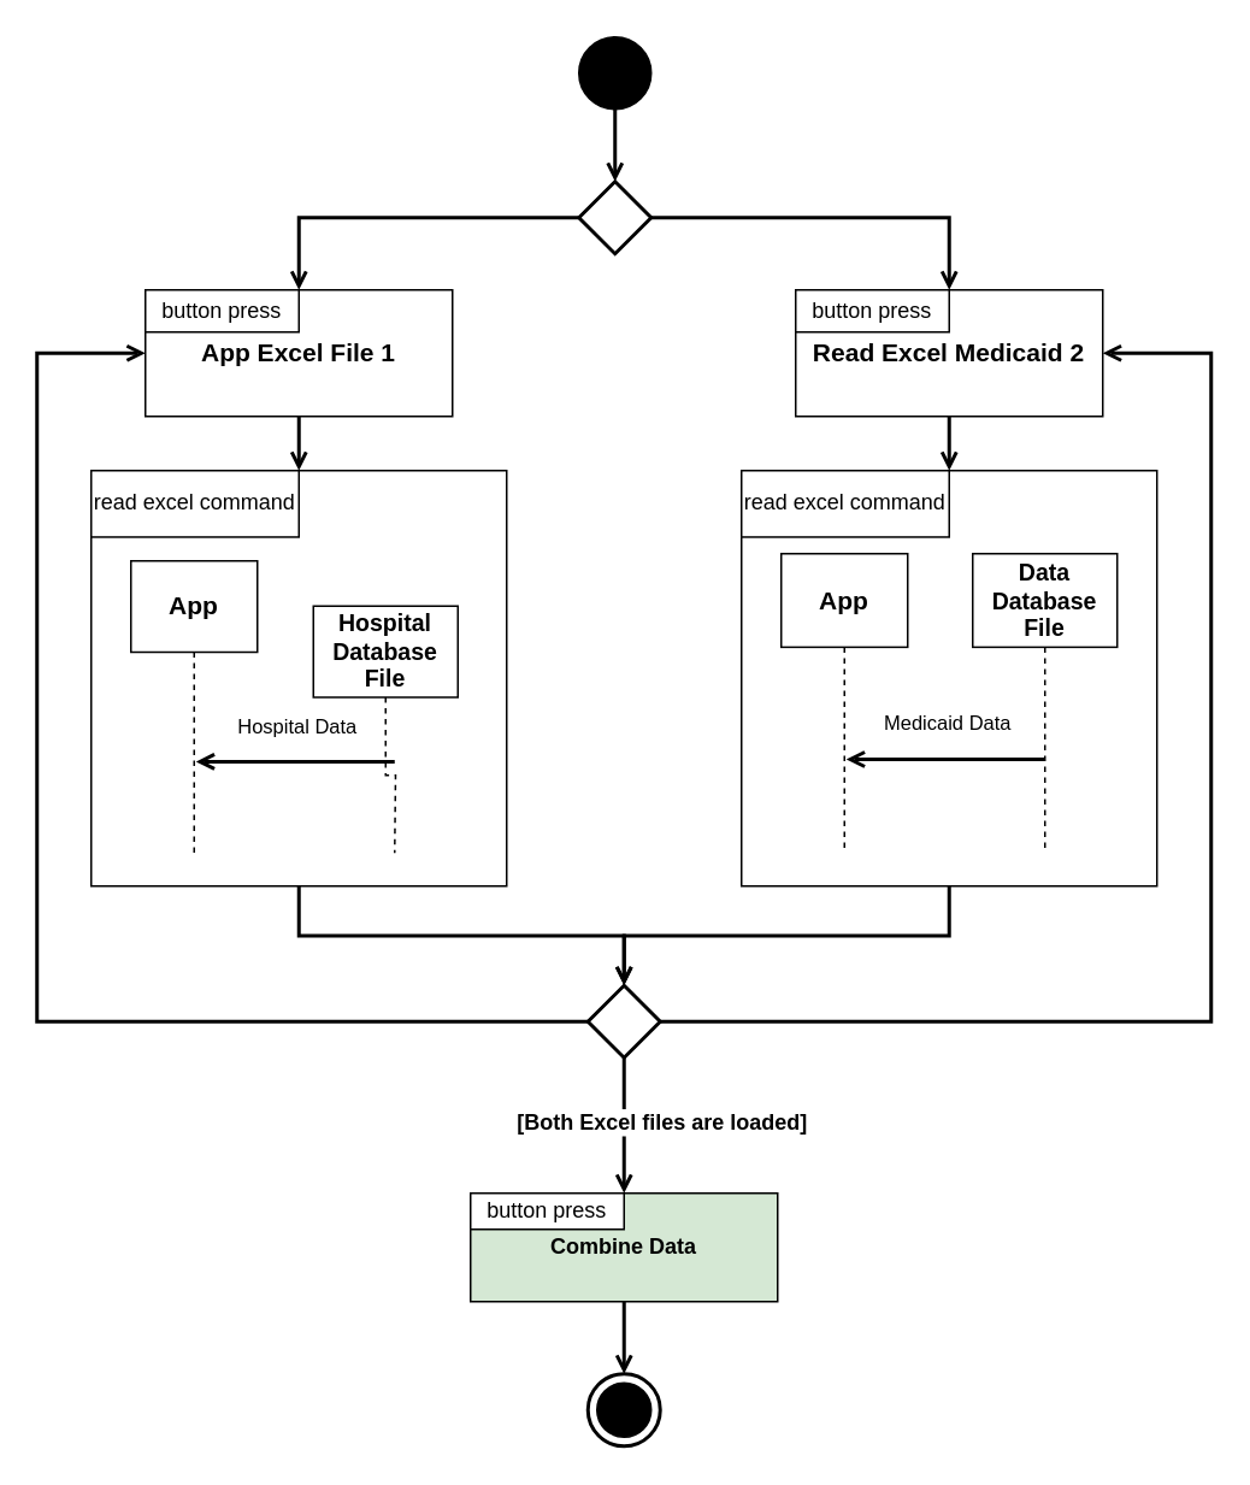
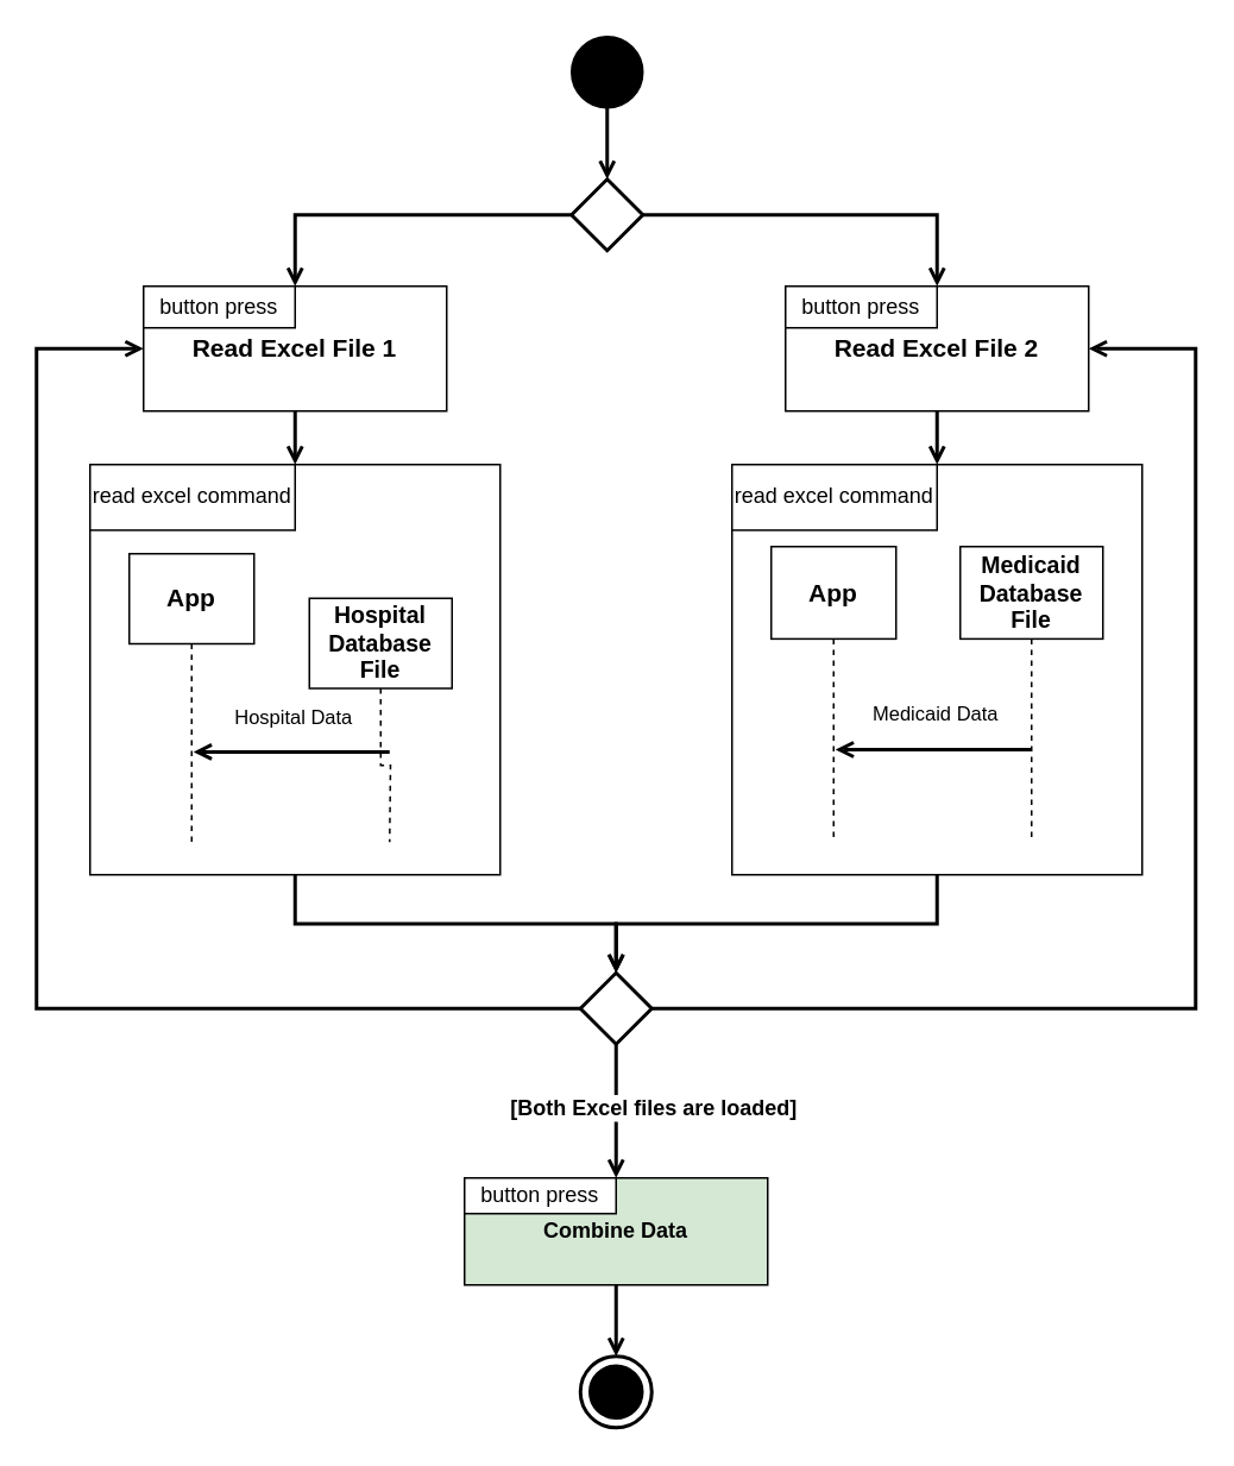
- <mxCell id="8" value="&lt;b&gt;&lt;font style=&quot;font-size: 14px;&quot;&gt;App Excel File 1&lt;/font&gt;&lt;/b&gt;" style="rounded=0;whiteSpace=wrap;html=1;" vertex="1" parent="7"><mxGeometry width="170" height="70" as="geometry" /></mxCell>
+ <mxCell id="8" value="&lt;b&gt;&lt;font style=&quot;font-size: 14px;&quot;&gt;Read Excel File 1&lt;/font&gt;&lt;/b&gt;" style="rounded=0;whiteSpace=wrap;html=1;" vertex="1" parent="7"><mxGeometry width="170" height="70" as="geometry" /></mxCell>
- <mxCell id="11" value="&lt;b&gt;&lt;font style=&quot;font-size: 14px;&quot;&gt;Read Excel Medicaid 2&lt;br&gt;&lt;/font&gt;&lt;/b&gt;" style="rounded=0;whiteSpace=wrap;html=1;" vertex="1" parent="10"><mxGeometry width="170" height="70" as="geometry" /></mxCell>
+ <mxCell id="11" value="&lt;b&gt;&lt;font style=&quot;font-size: 14px;&quot;&gt;Read Excel File 2&lt;br&gt;&lt;/font&gt;&lt;/b&gt;" style="rounded=0;whiteSpace=wrap;html=1;" vertex="1" parent="10"><mxGeometry width="170" height="70" as="geometry" /></mxCell>
- <mxCell id="30" value="&lt;font style=&quot;font-size: 13px;&quot;&gt;&lt;b&gt;Data Database File&lt;/b&gt;&lt;/font&gt;" style="rounded=0;whiteSpace=wrap;html=1;" vertex="1" parent="26"><mxGeometry x="106" width="80" height="51.75" as="geometry" /></mxCell>
+ <mxCell id="30" value="&lt;font style=&quot;font-size: 13px;&quot;&gt;&lt;b&gt;Medicaid Database File&lt;/b&gt;&lt;/font&gt;" style="rounded=0;whiteSpace=wrap;html=1;" vertex="1" parent="26"><mxGeometry x="106" width="80" height="51.75" as="geometry" /></mxCell>
